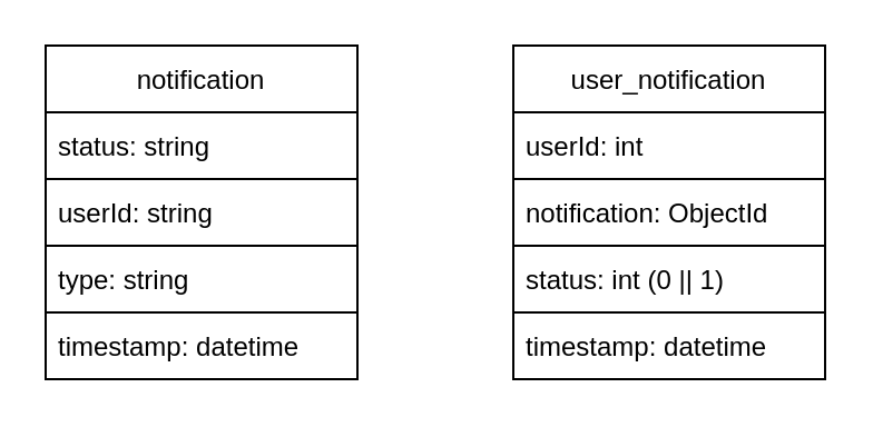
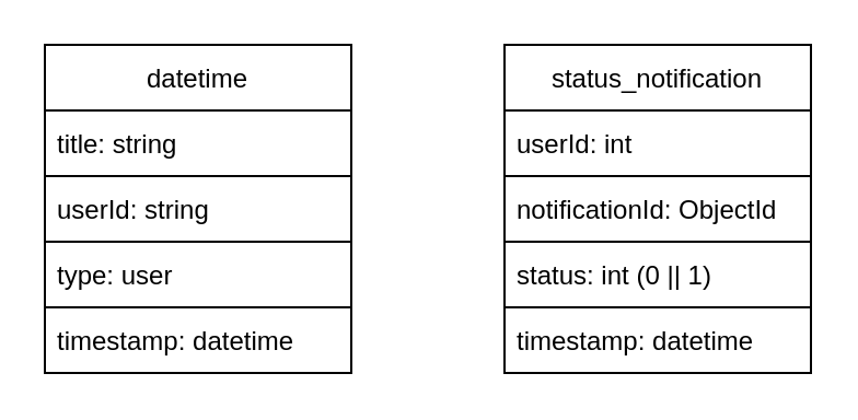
- <mxCell id="2" value="notification" style="swimlane;fontStyle=0;childLayout=stackLayout;horizontal=1;startSize=30;horizontalStack=0;resizeParent=1;resizeParentMax=0;resizeLast=0;collapsible=1;marginBottom=0;" parent="1" vertex="1"><mxGeometry x="20" y="20" width="140" height="150" as="geometry" /></mxCell>
+ <mxCell id="2" value="datetime" style="swimlane;fontStyle=0;childLayout=stackLayout;horizontal=1;startSize=30;horizontalStack=0;resizeParent=1;resizeParentMax=0;resizeLast=0;collapsible=1;marginBottom=0;" parent="1" vertex="1"><mxGeometry x="20" y="20" width="140" height="150" as="geometry" /></mxCell>
- <mxCell id="7" value="user_notification" style="swimlane;fontStyle=0;childLayout=stackLayout;horizontal=1;startSize=30;horizontalStack=0;resizeParent=1;resizeParentMax=0;resizeLast=0;collapsible=1;marginBottom=0;strokeColor=default;" parent="1" vertex="1"><mxGeometry x="230" y="20" width="140" height="150" as="geometry" /></mxCell>
+ <mxCell id="7" value="status_notification" style="swimlane;fontStyle=0;childLayout=stackLayout;horizontal=1;startSize=30;horizontalStack=0;resizeParent=1;resizeParentMax=0;resizeLast=0;collapsible=1;marginBottom=0;strokeColor=default;" parent="1" vertex="1"><mxGeometry x="230" y="20" width="140" height="150" as="geometry" /></mxCell>
- <mxCell id="3" value="status: string" style="text;strokeColor=default;fillColor=none;align=left;verticalAlign=middle;spacingLeft=4;spacingRight=4;overflow=hidden;points=[[0,0.5],[1,0.5]];portConstraint=eastwest;rotatable=0;" parent="2" vertex="1"><mxGeometry y="30" width="140" height="30" as="geometry" /></mxCell>
+ <mxCell id="3" value="title: string" style="text;strokeColor=default;fillColor=none;align=left;verticalAlign=middle;spacingLeft=4;spacingRight=4;overflow=hidden;points=[[0,0.5],[1,0.5]];portConstraint=eastwest;rotatable=0;" parent="2" vertex="1"><mxGeometry y="30" width="140" height="30" as="geometry" /></mxCell>
- <mxCell id="9" value="notification: ObjectId" style="text;strokeColor=default;fillColor=none;align=left;verticalAlign=middle;spacingLeft=4;spacingRight=4;overflow=hidden;points=[[0,0.5],[1,0.5]];portConstraint=eastwest;rotatable=0;" parent="7" vertex="1"><mxGeometry y="60" width="140" height="30" as="geometry" /></mxCell>
+ <mxCell id="9" value="notificationId: ObjectId" style="text;strokeColor=default;fillColor=none;align=left;verticalAlign=middle;spacingLeft=4;spacingRight=4;overflow=hidden;points=[[0,0.5],[1,0.5]];portConstraint=eastwest;rotatable=0;" parent="7" vertex="1"><mxGeometry y="60" width="140" height="30" as="geometry" /></mxCell>
- <mxCell id="5" value="type: string" style="text;strokeColor=default;fillColor=none;align=left;verticalAlign=middle;spacingLeft=4;spacingRight=4;overflow=hidden;points=[[0,0.5],[1,0.5]];portConstraint=eastwest;rotatable=0;" parent="2" vertex="1"><mxGeometry y="90" width="140" height="30" as="geometry" /></mxCell>
+ <mxCell id="5" value="type: user" style="text;strokeColor=default;fillColor=none;align=left;verticalAlign=middle;spacingLeft=4;spacingRight=4;overflow=hidden;points=[[0,0.5],[1,0.5]];portConstraint=eastwest;rotatable=0;" parent="2" vertex="1"><mxGeometry y="90" width="140" height="30" as="geometry" /></mxCell>
